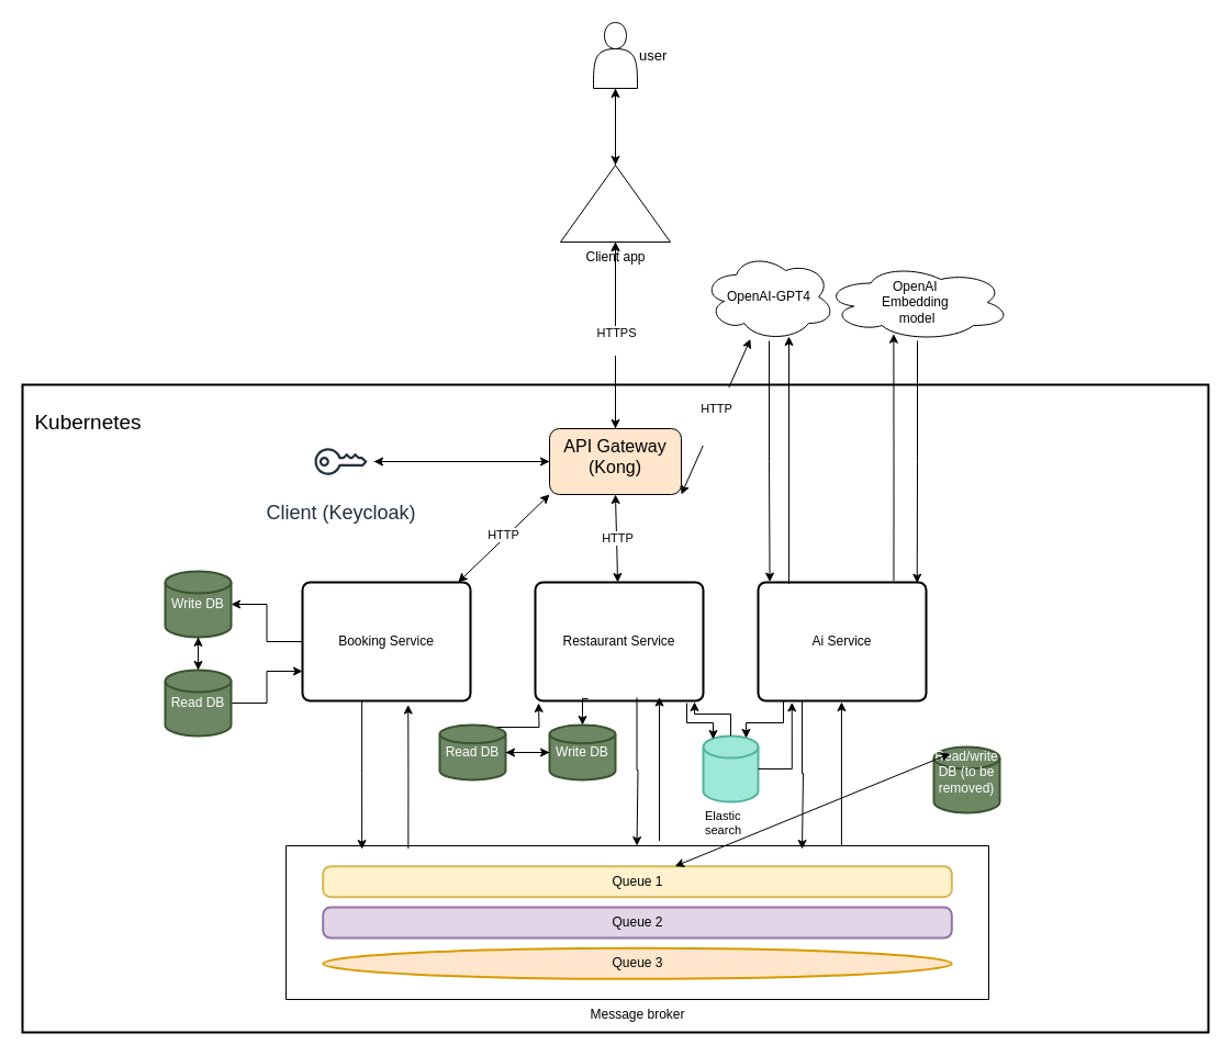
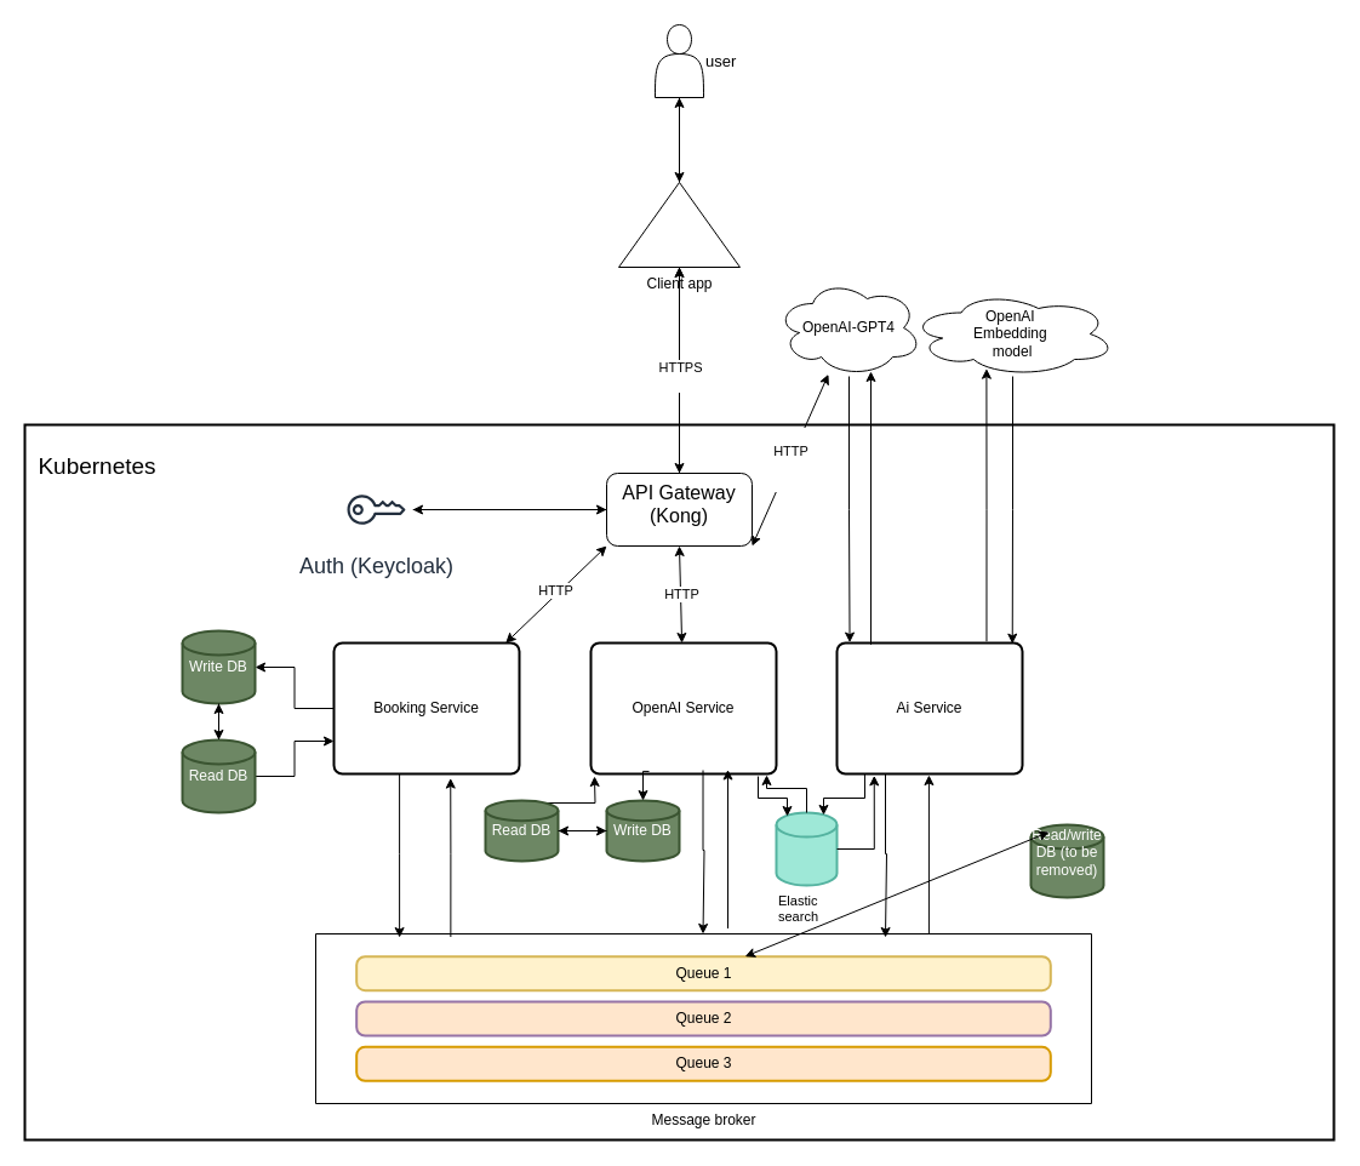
- <mxCell id="10" value="&lt;font style=&quot;font-size: 16px;&quot;&gt;API Gateway (Kong)&lt;/font&gt;" style="rounded=1;whiteSpace=wrap;html=1;verticalAlign=top;fillColor=#ffe6cc;" parent="1" vertex="1"><mxGeometry x="500" y="390" width="120" height="60" as="geometry" /></mxCell>
+ <mxCell id="10" value="&lt;font style=&quot;font-size: 16px;&quot;&gt;API Gateway (Kong)&lt;/font&gt;" style="rounded=1;whiteSpace=wrap;html=1;verticalAlign=top;" parent="1" vertex="1"><mxGeometry x="500" y="390" width="120" height="60" as="geometry" /></mxCell>
- <mxCell id="12" value="Client (Keycloak)" style="sketch=0;outlineConnect=0;fontColor=#232F3E;gradientColor=none;strokeColor=#232F3E;fillColor=#ffffff;dashed=0;verticalLabelPosition=bottom;verticalAlign=top;align=center;html=1;fontSize=18;fontStyle=0;aspect=fixed;shape=mxgraph.aws4.resourceIcon;resIcon=mxgraph.aws4.addon;labelPosition=center;" parent="1" vertex="1"><mxGeometry x="280" y="390" width="60" height="60" as="geometry" /></mxCell>
+ <mxCell id="12" value="Auth (Keycloak)" style="sketch=0;outlineConnect=0;fontColor=#232F3E;gradientColor=none;strokeColor=#232F3E;fillColor=#ffffff;dashed=0;verticalLabelPosition=bottom;verticalAlign=top;align=center;html=1;fontSize=18;fontStyle=0;aspect=fixed;shape=mxgraph.aws4.resourceIcon;resIcon=mxgraph.aws4.addon;labelPosition=center;" parent="1" vertex="1"><mxGeometry x="280" y="390" width="60" height="60" as="geometry" /></mxCell>
- <mxCell id="15" value="Restaurant Service" style="rounded=1;whiteSpace=wrap;html=1;absoluteArcSize=1;arcSize=14;strokeWidth=2;fillColor=none;" parent="1" vertex="1"><mxGeometry x="487" y="530" width="153" height="108" as="geometry" /></mxCell>
+ <mxCell id="15" value="OpenAI Service" style="rounded=1;whiteSpace=wrap;html=1;absoluteArcSize=1;arcSize=14;strokeWidth=2;fillColor=none;" parent="1" vertex="1"><mxGeometry x="487" y="530" width="153" height="108" as="geometry" /></mxCell>
- <mxCell id="27" value="Queue 2" style="rounded=1;whiteSpace=wrap;html=1;absoluteArcSize=1;arcSize=14;strokeWidth=2;fillColor=#e1d5e7;strokeColor=#9673a6;" parent="24" vertex="1"><mxGeometry x="33.684" y="56" width="572.632" height="28" as="geometry" /></mxCell>
+ <mxCell id="27" value="Queue 2" style="rounded=1;whiteSpace=wrap;html=1;absoluteArcSize=1;arcSize=14;strokeWidth=2;fillColor=#ffe6cc;strokeColor=#9673a6;" parent="24" vertex="1"><mxGeometry x="33.684" y="56" width="572.632" height="28" as="geometry" /></mxCell>
- <mxCell id="28" value="Queue 3" style="ellipse;whiteSpace=wrap;html=1;absoluteArcSize=1;arcSize=14;strokeWidth=2;fillColor=#ffe6cc;strokeColor=#d79b00;" parent="24" vertex="1"><mxGeometry x="33.684" y="93.333" width="572.632" height="28" as="geometry" /></mxCell>
+ <mxCell id="28" value="Queue 3" style="rounded=1;whiteSpace=wrap;html=1;absoluteArcSize=1;arcSize=14;strokeWidth=2;fillColor=#ffe6cc;strokeColor=#d79b00;" parent="24" vertex="1"><mxGeometry x="33.684" y="93.333" width="572.632" height="28" as="geometry" /></mxCell>
